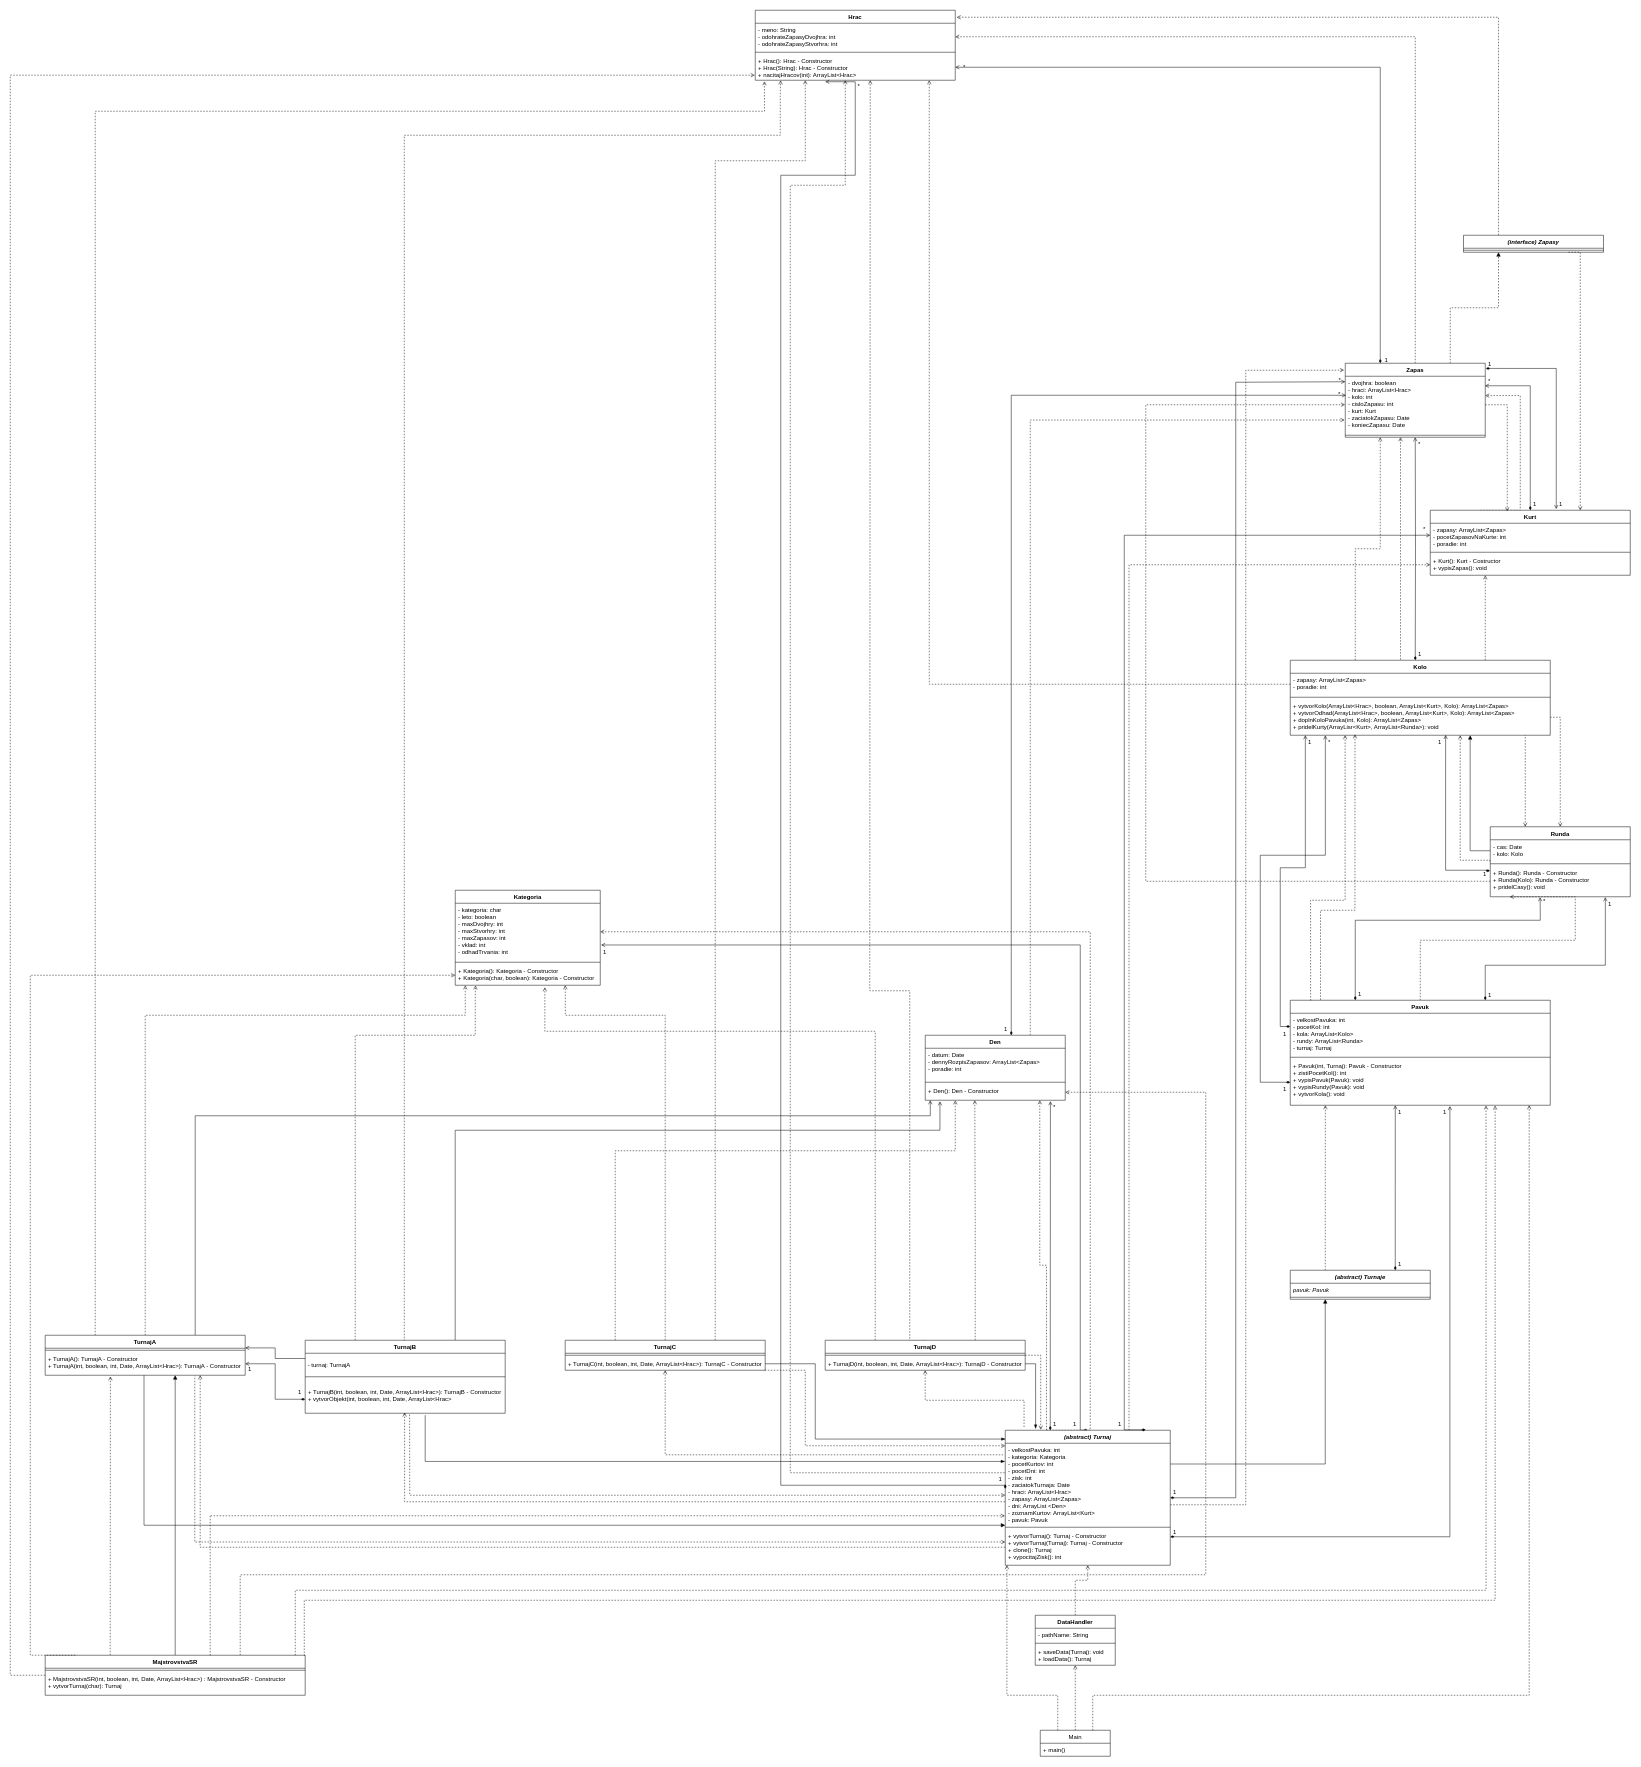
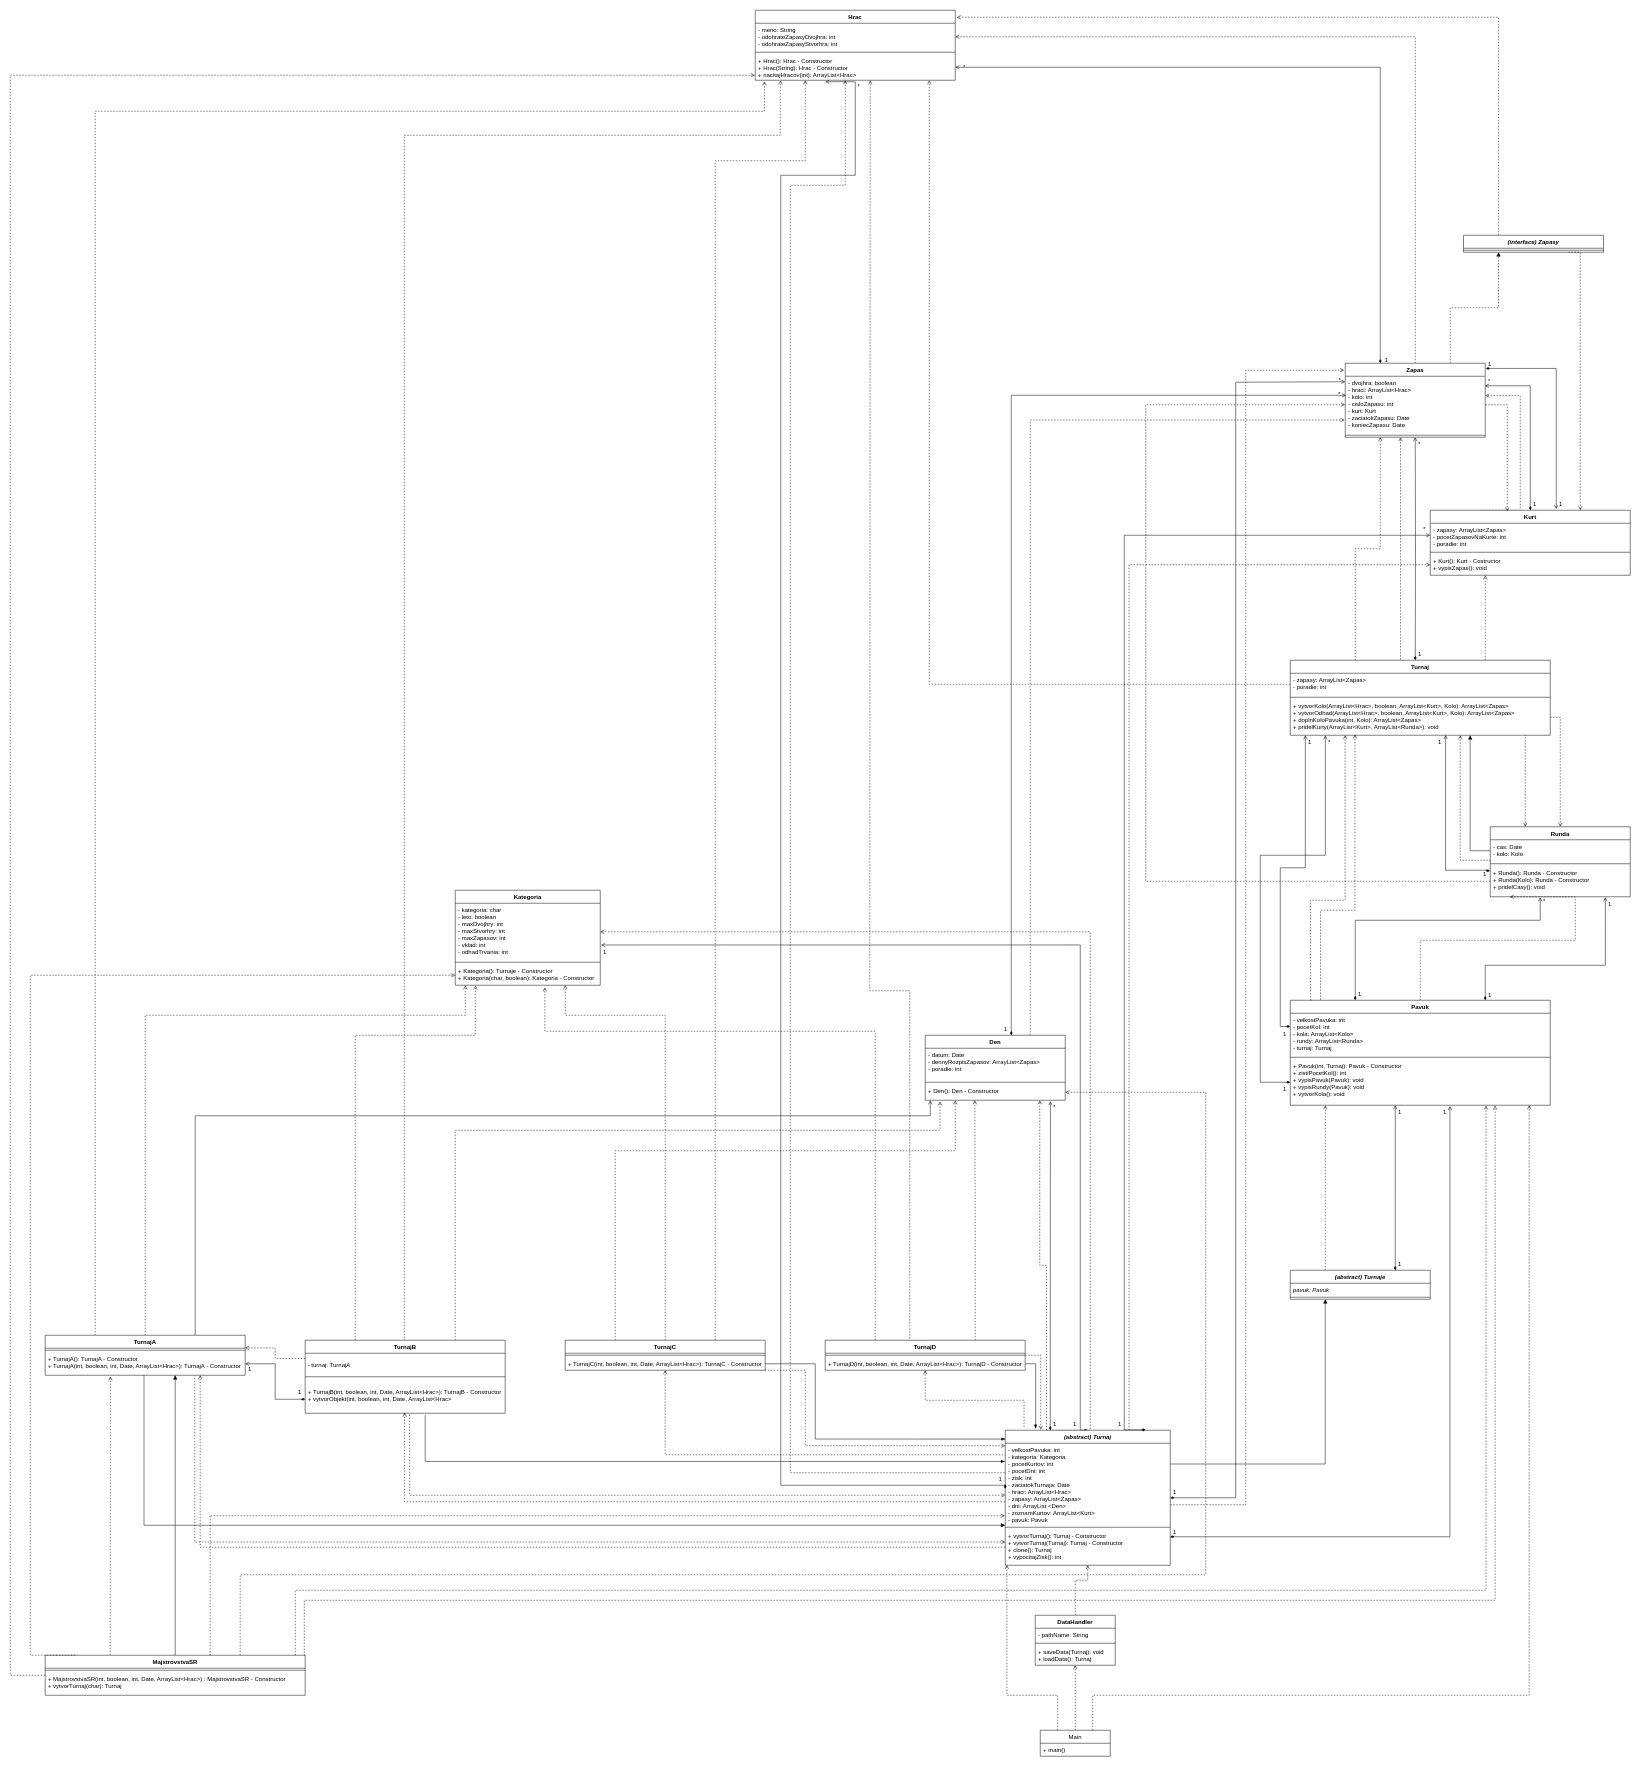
- <mxCell id="72" value="Kolo" style="swimlane;fontStyle=1;align=center;verticalAlign=top;childLayout=stackLayout;horizontal=1;startSize=26;horizontalStack=0;resizeParent=1;resizeParentMax=0;resizeLast=0;collapsible=1;marginBottom=0;" vertex="1" parent="1"><mxGeometry x="2580" y="1320" width="520" height="150" as="geometry" /></mxCell>
+ <mxCell id="72" value="Turnaj" style="swimlane;fontStyle=1;align=center;verticalAlign=top;childLayout=stackLayout;horizontal=1;startSize=26;horizontalStack=0;resizeParent=1;resizeParentMax=0;resizeLast=0;collapsible=1;marginBottom=0;" vertex="1" parent="1"><mxGeometry x="2580" y="1320" width="520" height="150" as="geometry" /></mxCell>
- <mxCell id="84" value="+ Kategoria(): Kategoria - Constructor&#10;+ Kategoria(char, boolean): Kategoria - Constructor&#10;" style="text;strokeColor=none;fillColor=none;align=left;verticalAlign=top;spacingLeft=4;spacingRight=4;overflow=hidden;rotatable=0;points=[[0,0.5],[1,0.5]];portConstraint=eastwest;" vertex="1" parent="81"><mxGeometry y="148" width="290" height="42" as="geometry" /></mxCell>
+ <mxCell id="84" value="+ Kategoria(): Turnaje - Constructor&#10;+ Kategoria(char, boolean): Kategoria - Constructor&#10;" style="text;strokeColor=none;fillColor=none;align=left;verticalAlign=top;spacingLeft=4;spacingRight=4;overflow=hidden;rotatable=0;points=[[0,0.5],[1,0.5]];portConstraint=eastwest;" vertex="1" parent="81"><mxGeometry y="148" width="290" height="42" as="geometry" /></mxCell>
- <mxCell id="24" style="edgeStyle=orthogonalEdgeStyle;rounded=0;orthogonalLoop=1;jettySize=auto;html=1;exitX=0.75;exitY=0;exitDx=0;exitDy=0;dashed=0;startArrow=none;startFill=0;endArrow=open;endFill=0;entryX=0.105;entryY=1.069;entryDx=0;entryDy=0;entryPerimeter=0;" edge="1" parent="1" source="26" target="80"><mxGeometry relative="1" as="geometry"><mxPoint x="1890" y="2210" as="targetPoint" /><Array as="points"><mxPoint x="910" y="2260" /><mxPoint x="1880" y="2260" /></Array></mxGeometry></mxCell>
+ <mxCell id="24" style="edgeStyle=orthogonalEdgeStyle;rounded=0;orthogonalLoop=1;jettySize=auto;html=1;exitX=0.75;exitY=0;exitDx=0;exitDy=0;dashed=1;startArrow=none;startFill=0;endArrow=open;endFill=0;entryX=0.105;entryY=1.069;entryDx=0;entryDy=0;entryPerimeter=0;" edge="1" parent="1" source="26" target="80"><mxGeometry relative="1" as="geometry"><mxPoint x="1890" y="2210" as="targetPoint" /><Array as="points"><mxPoint x="910" y="2260" /><mxPoint x="1880" y="2260" /></Array></mxGeometry></mxCell>
- <mxCell id="25" style="edgeStyle=orthogonalEdgeStyle;rounded=0;orthogonalLoop=1;jettySize=auto;html=1;exitX=0;exitY=0.25;exitDx=0;exitDy=0;entryX=1;entryY=0.316;entryDx=0;entryDy=0;entryPerimeter=0;startArrow=none;startFill=0;endArrow=open;endFill=0;dashed=0;" edge="1" parent="1" source="26" target="39"><mxGeometry relative="1" as="geometry" /></mxCell>
+ <mxCell id="25" style="edgeStyle=orthogonalEdgeStyle;rounded=0;orthogonalLoop=1;jettySize=auto;html=1;exitX=0;exitY=0.25;exitDx=0;exitDy=0;entryX=1;entryY=0.316;entryDx=0;entryDy=0;entryPerimeter=0;startArrow=none;startFill=0;endArrow=open;endFill=0;dashed=1;" edge="1" parent="1" source="26" target="39"><mxGeometry relative="1" as="geometry" /></mxCell>
